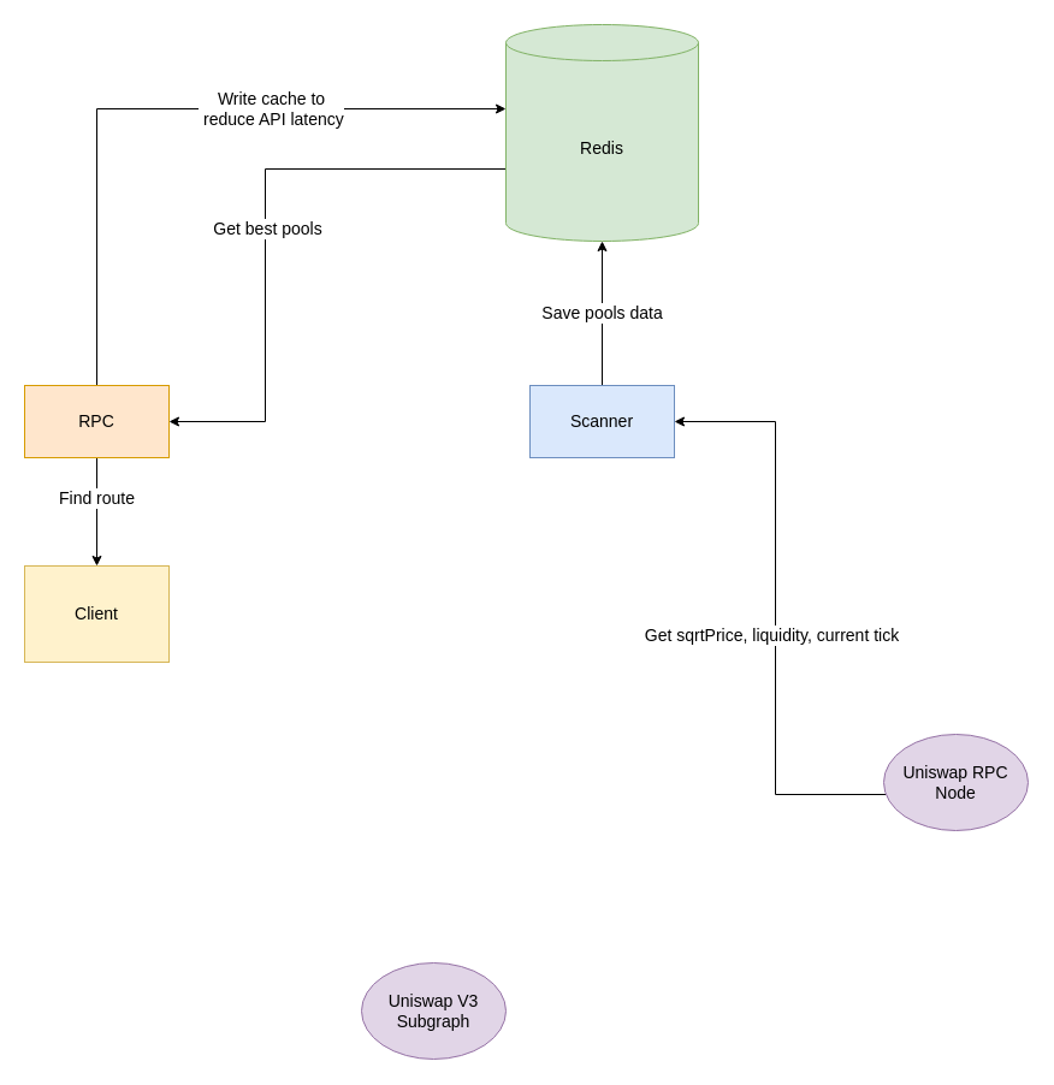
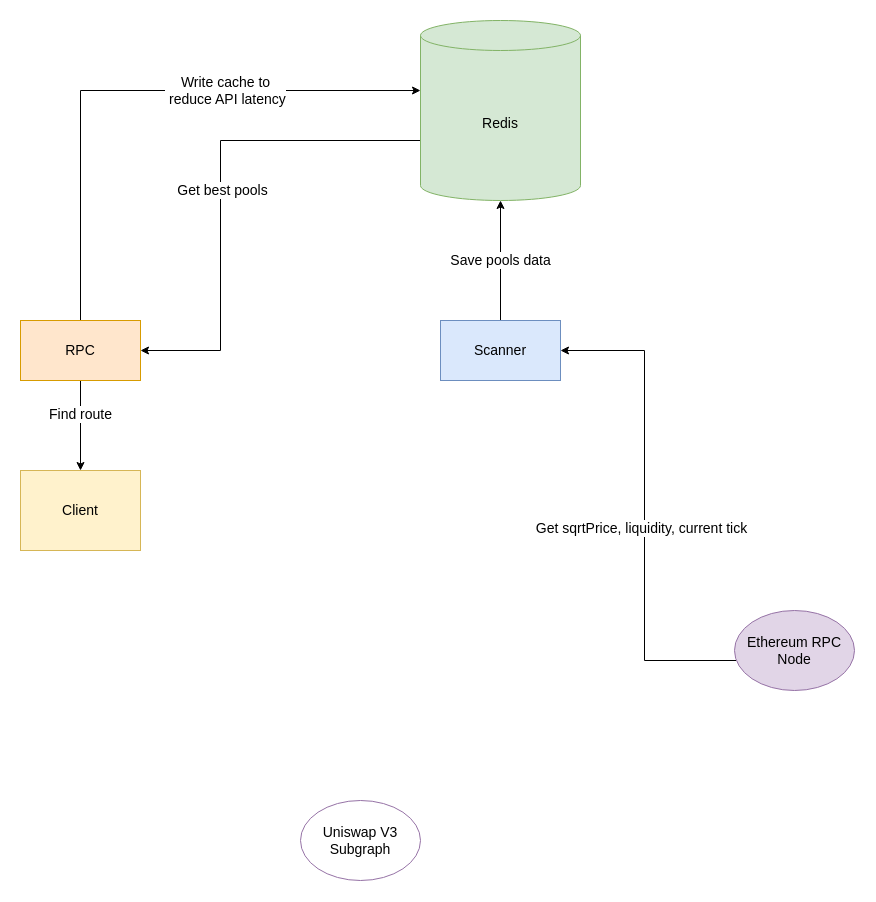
- <mxCell id="14" value="Uniswap RPC Node" style="ellipse;whiteSpace=wrap;html=1;fillColor=#e1d5e7;strokeColor=#9673a6;fontSize=14;" parent="1" vertex="1"><mxGeometry x="734" y="610" width="120" height="80" as="geometry" /></mxCell>
+ <mxCell id="14" value="Ethereum RPC Node" style="ellipse;whiteSpace=wrap;html=1;fillColor=#e1d5e7;strokeColor=#9673a6;fontSize=14;" parent="1" vertex="1"><mxGeometry x="734" y="610" width="120" height="80" as="geometry" /></mxCell>
- <mxCell id="11" value="Uniswap V3 Subgraph" style="ellipse;whiteSpace=wrap;html=1;fillColor=#e1d5e7;strokeColor=#9673a6;fontSize=14;" parent="1" vertex="1"><mxGeometry x="300" y="800" width="120" height="80" as="geometry" /></mxCell>
+ <mxCell id="11" value="Uniswap V3 Subgraph" style="ellipse;whiteSpace=wrap;html=1;fillColor=#ffffff;strokeColor=#9673a6;fontSize=14;" parent="1" vertex="1"><mxGeometry x="300" y="800" width="120" height="80" as="geometry" /></mxCell>
